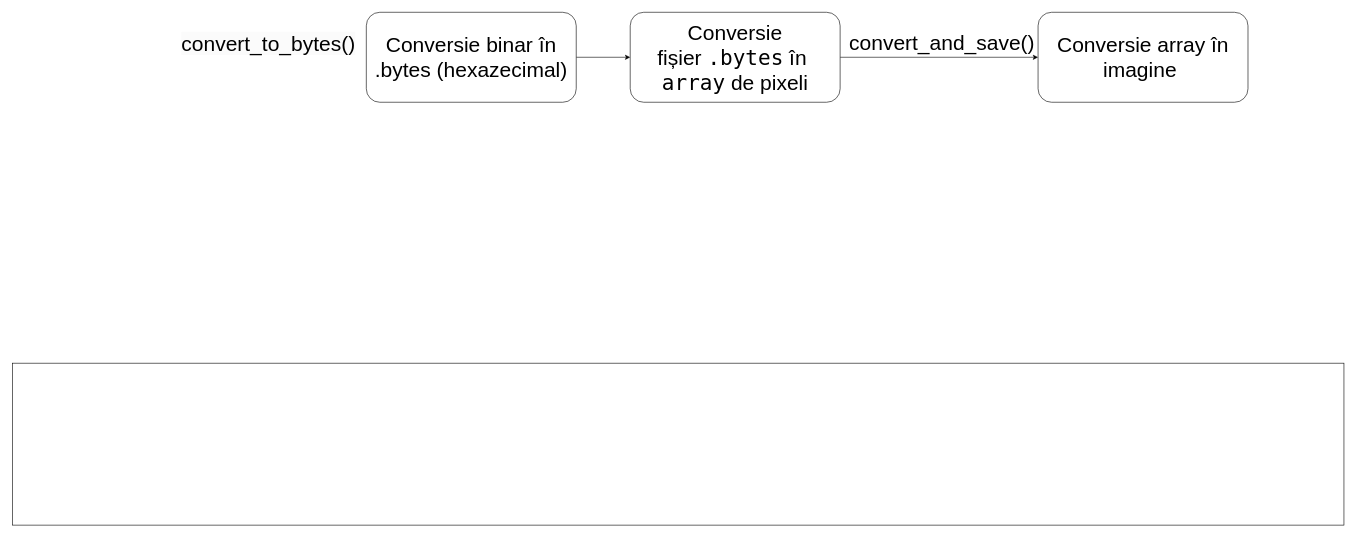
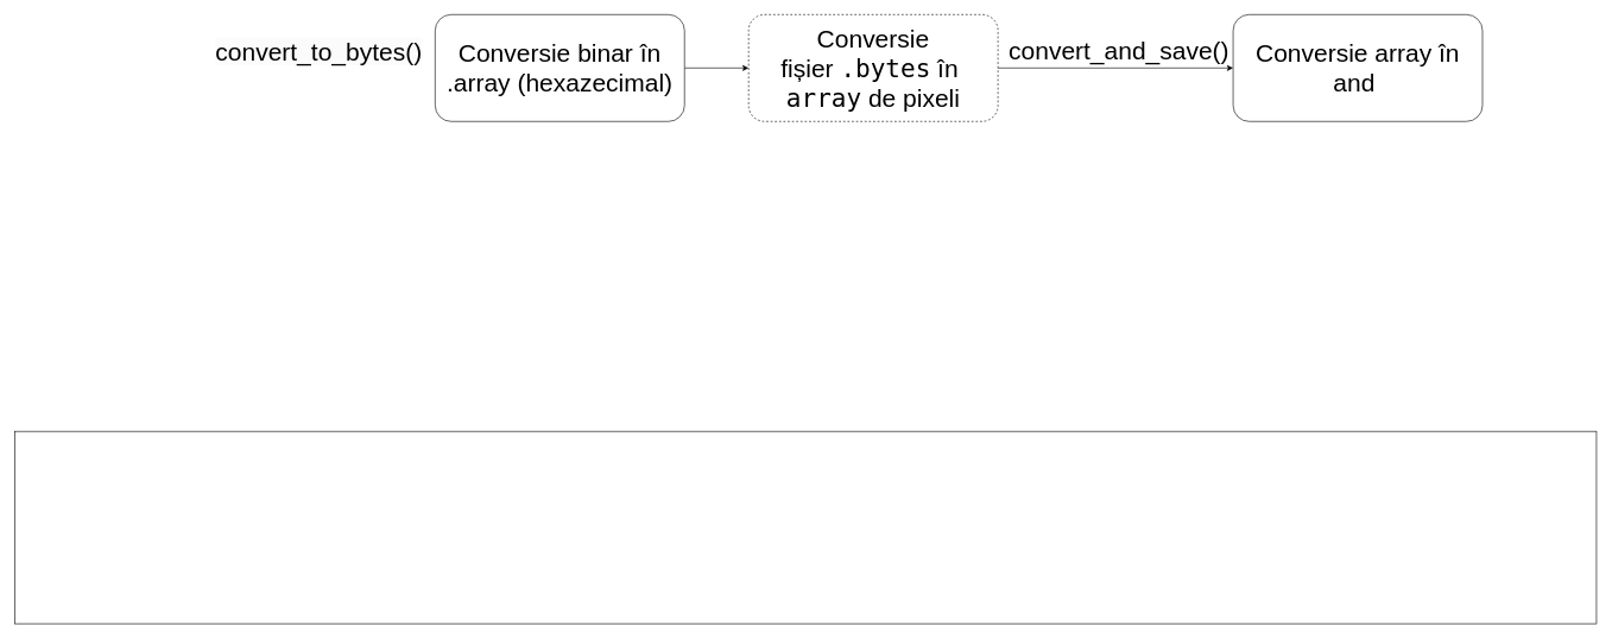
- <mxCell id="9" value="Conversie binar în .bytes (hexazecimal)" style="rounded=1;whiteSpace=wrap;html=1;fontSize=35;verticalAlign=middle;movable=1;resizable=1;rotatable=1;deletable=1;editable=1;locked=0;connectable=1;" vertex="1" parent="1"><mxGeometry x="610" y="20" width="350" height="150" as="geometry" /></mxCell>
+ <mxCell id="9" value="Conversie binar în .array (hexazecimal)" style="rounded=1;whiteSpace=wrap;html=1;fontSize=35;verticalAlign=middle;movable=1;resizable=1;rotatable=1;deletable=1;editable=1;locked=0;connectable=1;" vertex="1" parent="1"><mxGeometry x="610" y="20" width="350" height="150" as="geometry" /></mxCell>
- <mxCell id="5" value="Conversie fișier&amp;nbsp;&lt;code data-end=&quot;1301&quot; data-start=&quot;1293&quot;&gt;.bytes&lt;/code&gt;&amp;nbsp;în&amp;nbsp;&lt;div&gt;&lt;code data-end=&quot;1317&quot; data-start=&quot;1310&quot;&gt;array&lt;/code&gt;&amp;nbsp;de pixeli&lt;/div&gt;" style="rounded=1;whiteSpace=wrap;html=1;fontSize=35;verticalAlign=middle;movable=1;resizable=1;rotatable=1;deletable=1;editable=1;locked=0;connectable=1;" vertex="1" parent="1"><mxGeometry x="1050" y="20" width="350" height="150" as="geometry" /></mxCell>
+ <mxCell id="5" value="Conversie fișier&amp;nbsp;&lt;code data-end=&quot;1301&quot; data-start=&quot;1293&quot;&gt;.bytes&lt;/code&gt;&amp;nbsp;în&amp;nbsp;&lt;div&gt;&lt;code data-end=&quot;1317&quot; data-start=&quot;1310&quot;&gt;array&lt;/code&gt;&amp;nbsp;de pixeli&lt;/div&gt;" style="rounded=1;whiteSpace=wrap;html=1;fontSize=35;verticalAlign=middle;movable=1;resizable=1;rotatable=1;deletable=1;editable=1;locked=0;connectable=1;dashed=1;" vertex="1" parent="1"><mxGeometry x="1050" y="20" width="350" height="150" as="geometry" /></mxCell>
- <mxCell id="6" value="Conversie array în imagine&amp;nbsp;" style="rounded=1;whiteSpace=wrap;html=1;fontSize=35;verticalAlign=middle;movable=0;resizable=0;rotatable=0;deletable=0;editable=0;locked=1;connectable=0;" vertex="1" parent="1"><mxGeometry x="1730" y="20" width="350" height="150" as="geometry" /></mxCell>
+ <mxCell id="6" value="Conversie array în and&amp;nbsp;" style="rounded=1;whiteSpace=wrap;html=1;fontSize=35;verticalAlign=middle;movable=0;resizable=0;rotatable=0;deletable=0;editable=0;locked=1;connectable=0;" vertex="1" parent="1"><mxGeometry x="1730" y="20" width="350" height="150" as="geometry" /></mxCell>
